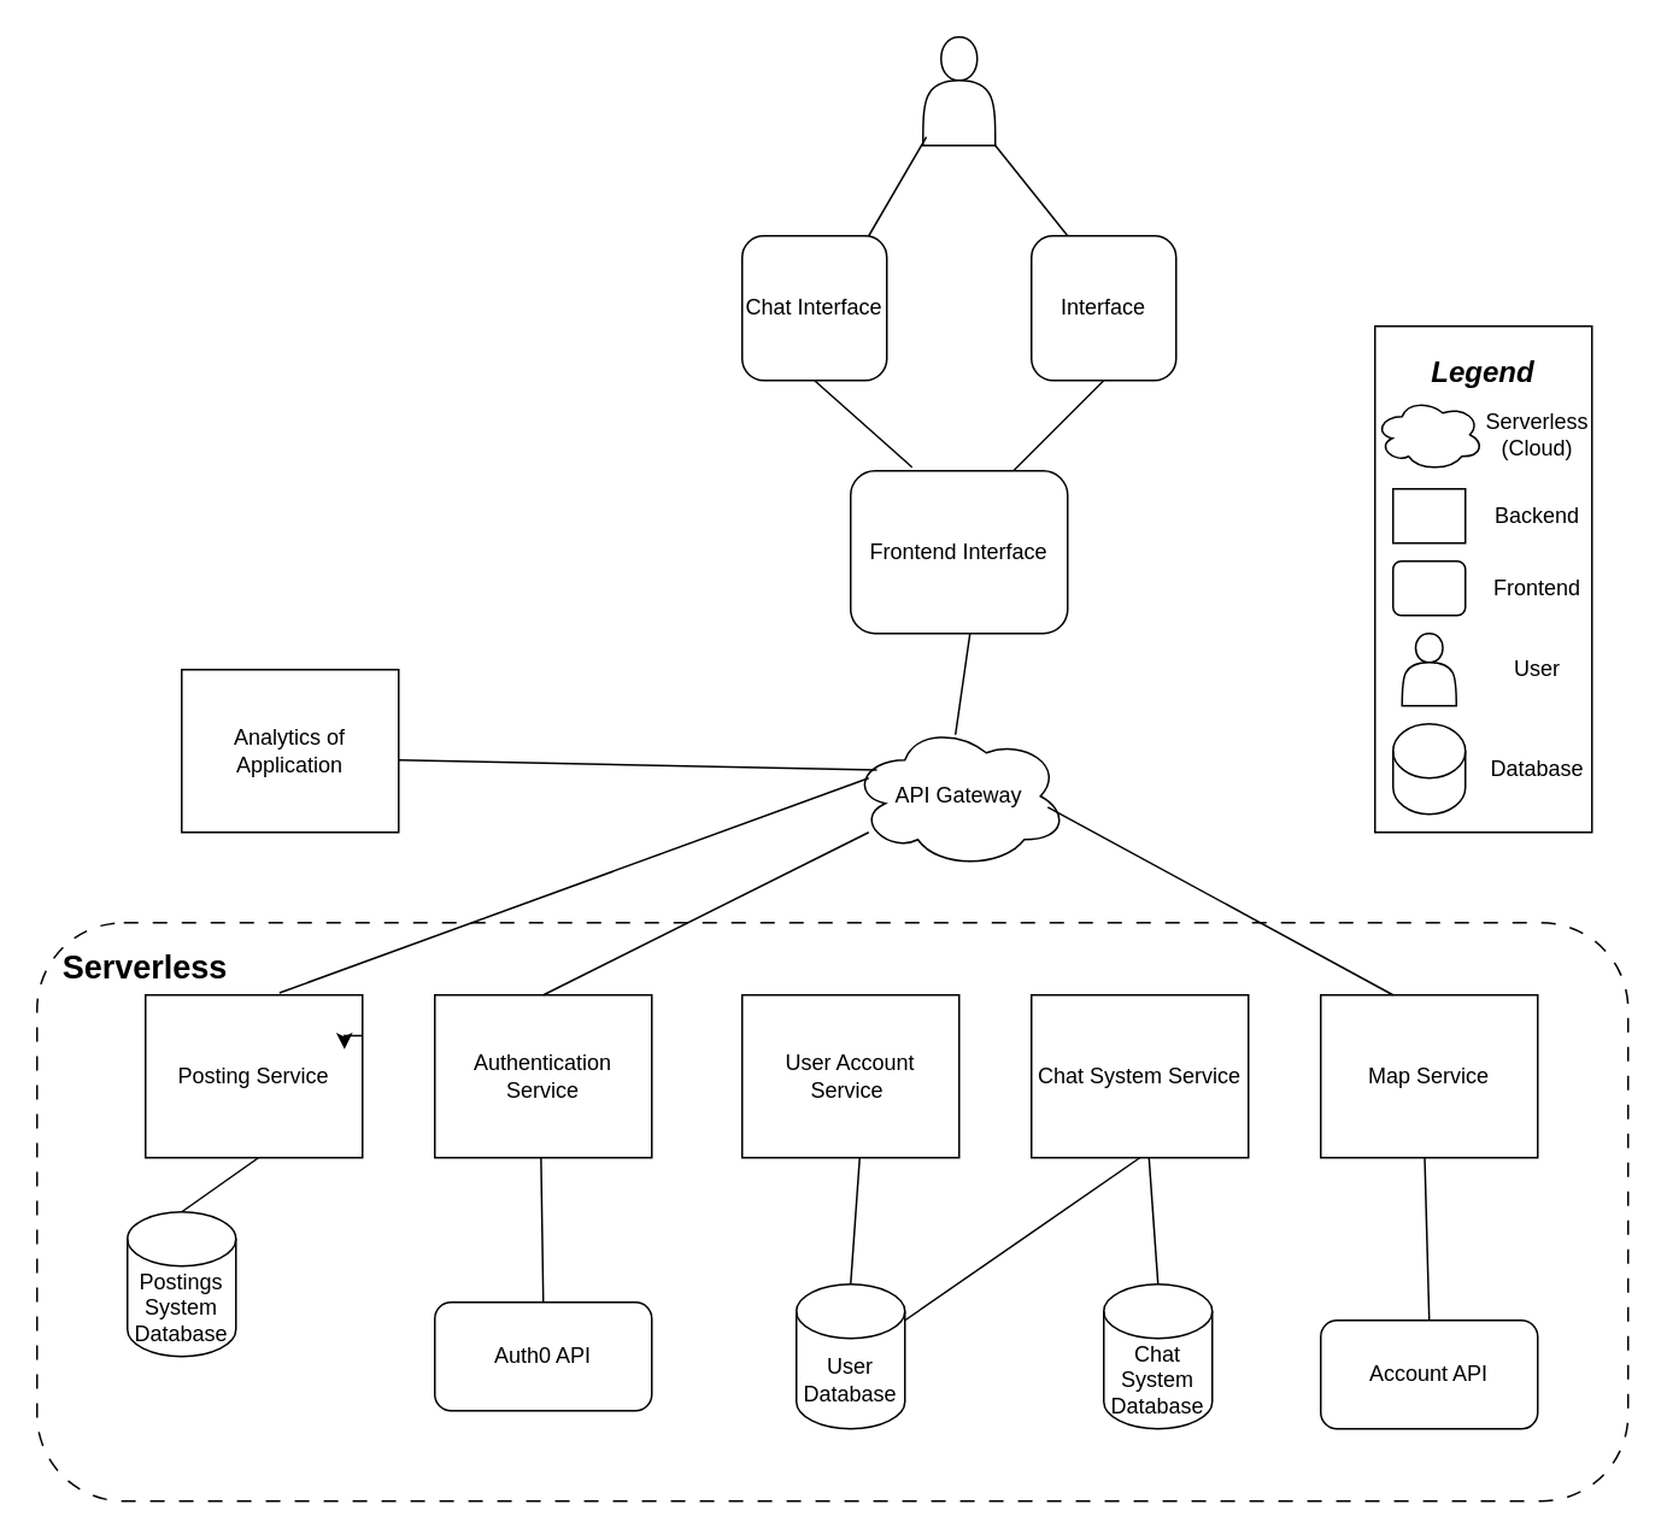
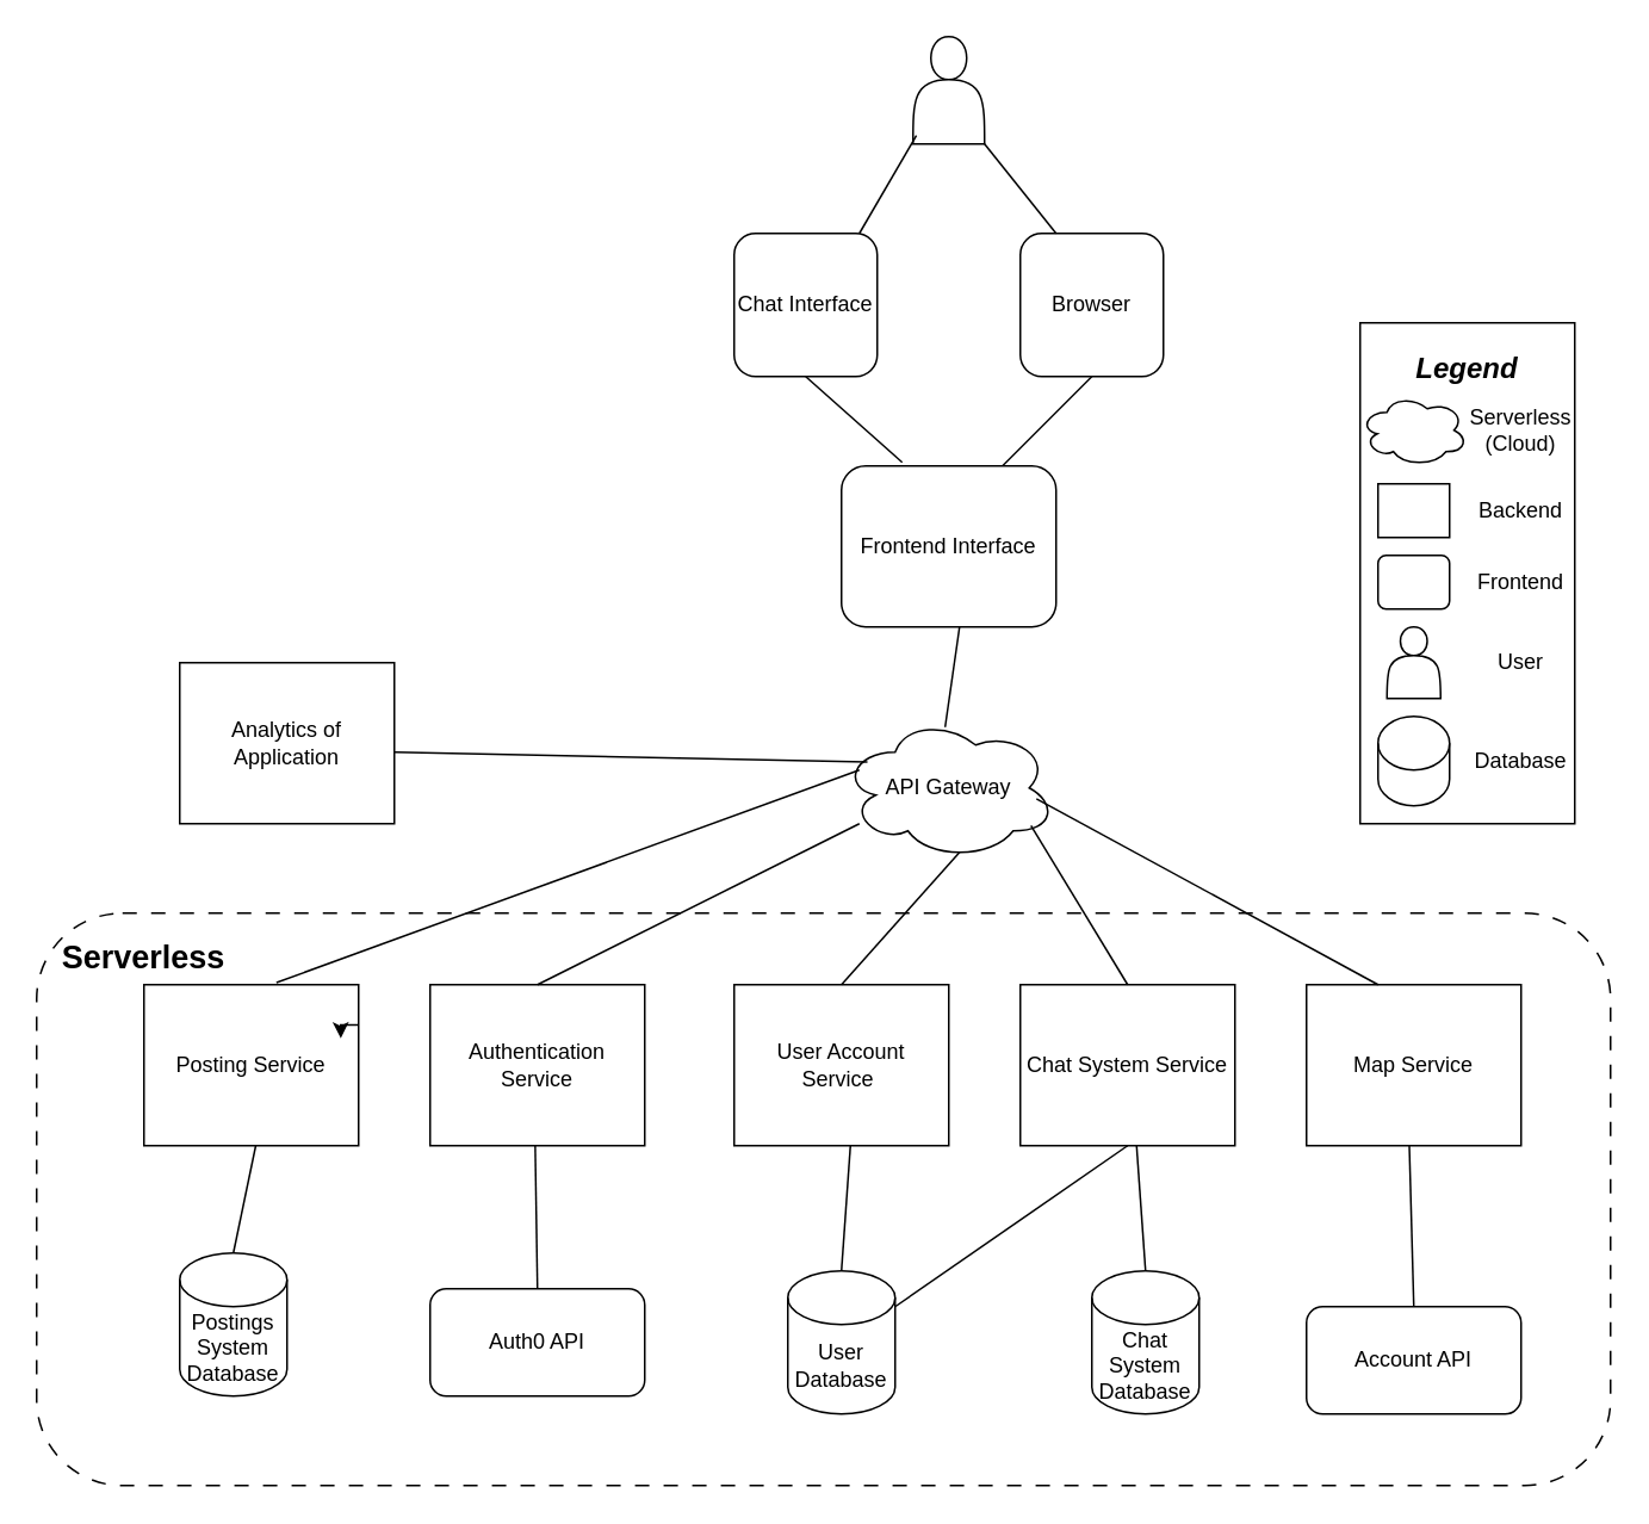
- <mxCell id="3" value="Interface" style="whiteSpace=wrap;html=1;aspect=fixed;rounded=1;" parent="1" vertex="1"><mxGeometry x="570" y="130" width="80" height="80" as="geometry" /></mxCell>
+ <mxCell id="3" value="Browser" style="whiteSpace=wrap;html=1;aspect=fixed;rounded=1;" parent="1" vertex="1"><mxGeometry x="570" y="130" width="80" height="80" as="geometry" /></mxCell>
+ <mxCell id="15" value="" style="endArrow=none;html=1;rounded=0;exitX=0.5;exitY=0;exitDx=0;exitDy=0;entryX=0.883;entryY=0.763;entryDx=0;entryDy=0;entryPerimeter=0;" parent="1" source="8" target="5" edge="1"><mxGeometry width="50" height="50" relative="1" as="geometry"><mxPoint x="410" y="550" as="sourcePoint" /><mxPoint x="590" y="460" as="targetPoint" /></mxGeometry></mxCell>
+ <mxCell id="13" value="" style="endArrow=none;html=1;rounded=0;exitX=0.5;exitY=0;exitDx=0;exitDy=0;entryX=0.55;entryY=0.95;entryDx=0;entryDy=0;entryPerimeter=0;" parent="1" source="7" target="5" edge="1"><mxGeometry width="50" height="50" relative="1" as="geometry"><mxPoint x="480" y="530" as="sourcePoint" /><mxPoint x="530" y="480" as="targetPoint" /></mxGeometry></mxCell>
- <mxCell id="31" value="Postings System Database" style="shape=cylinder3;whiteSpace=wrap;html=1;boundedLbl=1;backgroundOutline=1;size=15;" vertex="1" parent="1"><mxGeometry x="70" y="670" width="60" height="80" as="geometry" /></mxCell>
+ <mxCell id="31" value="Postings System Database" style="shape=cylinder3;whiteSpace=wrap;html=1;boundedLbl=1;backgroundOutline=1;size=15;" vertex="1" parent="1"><mxGeometry x="100" y="700" width="60" height="80" as="geometry" /></mxCell>
